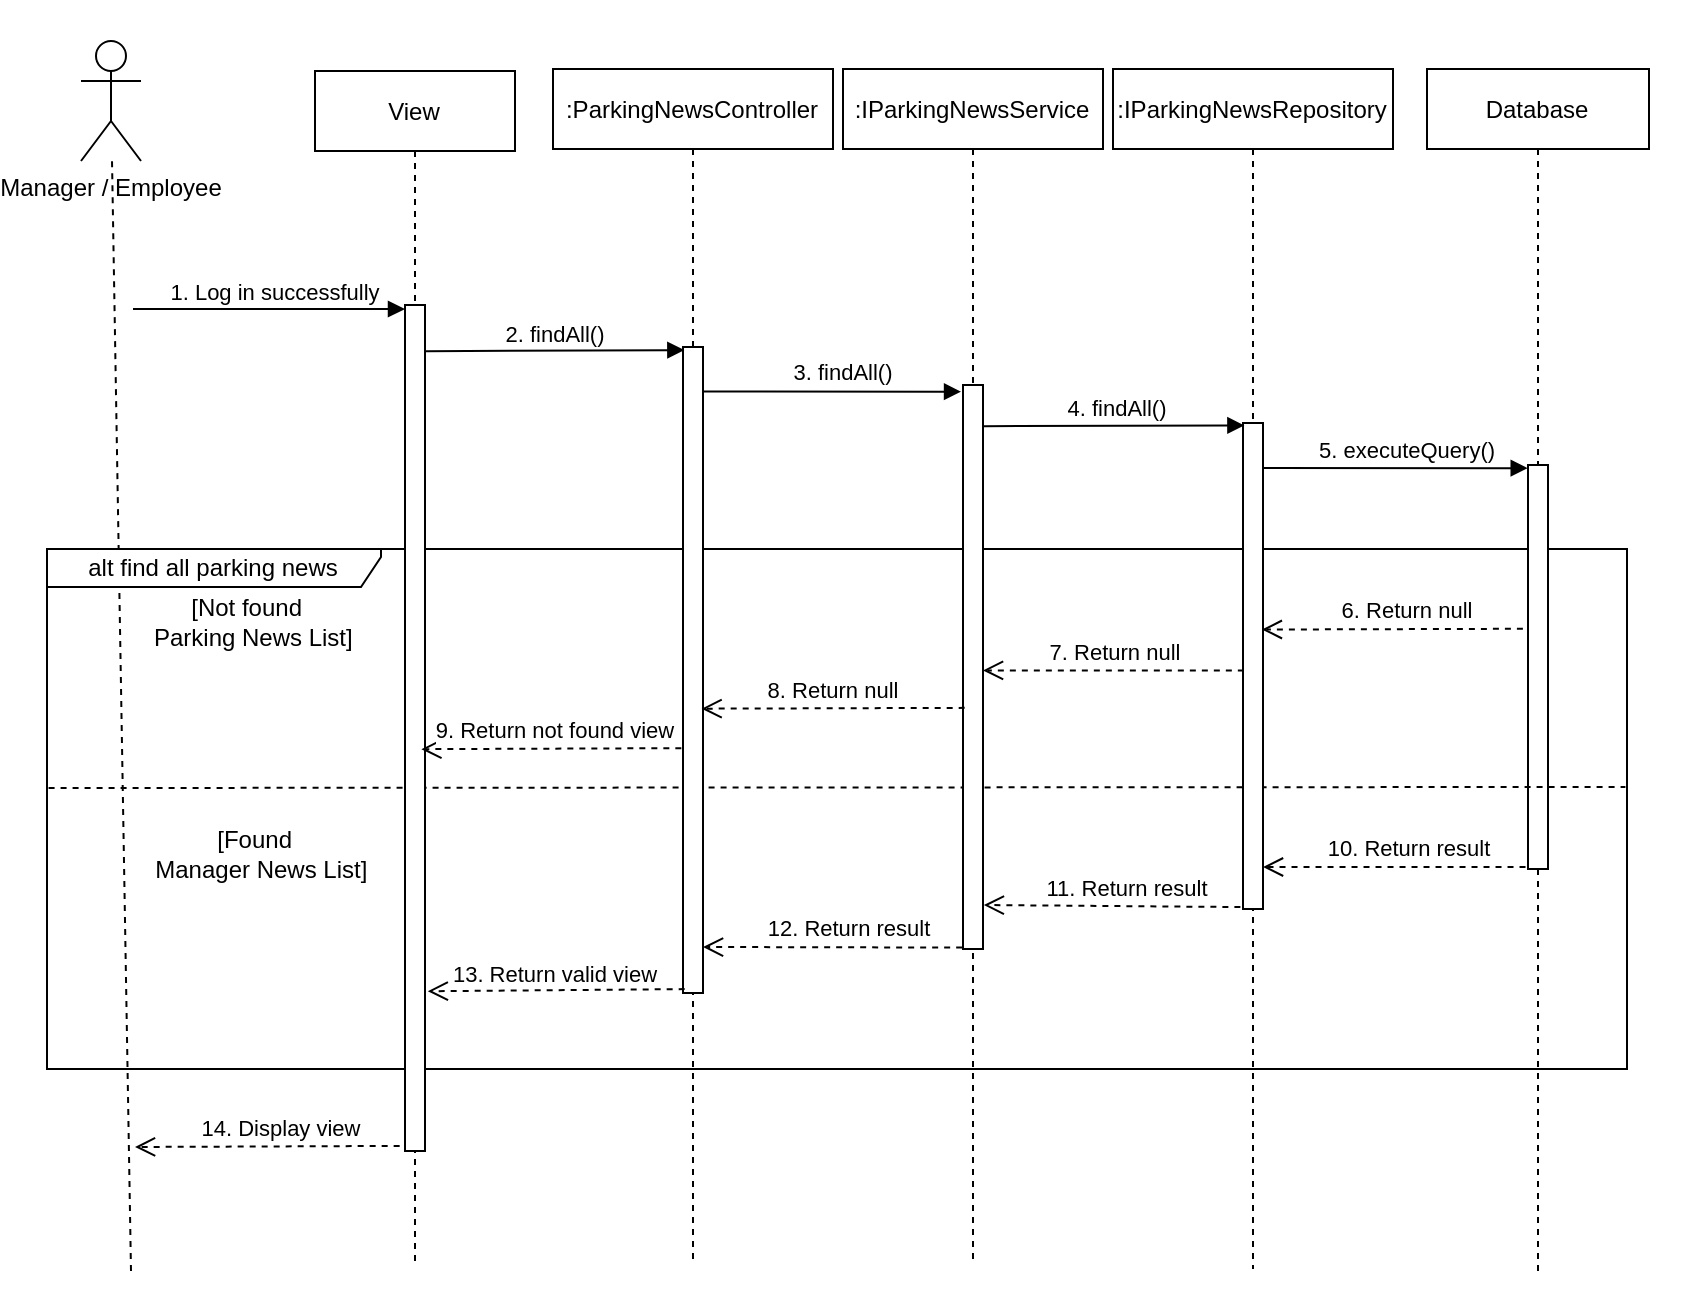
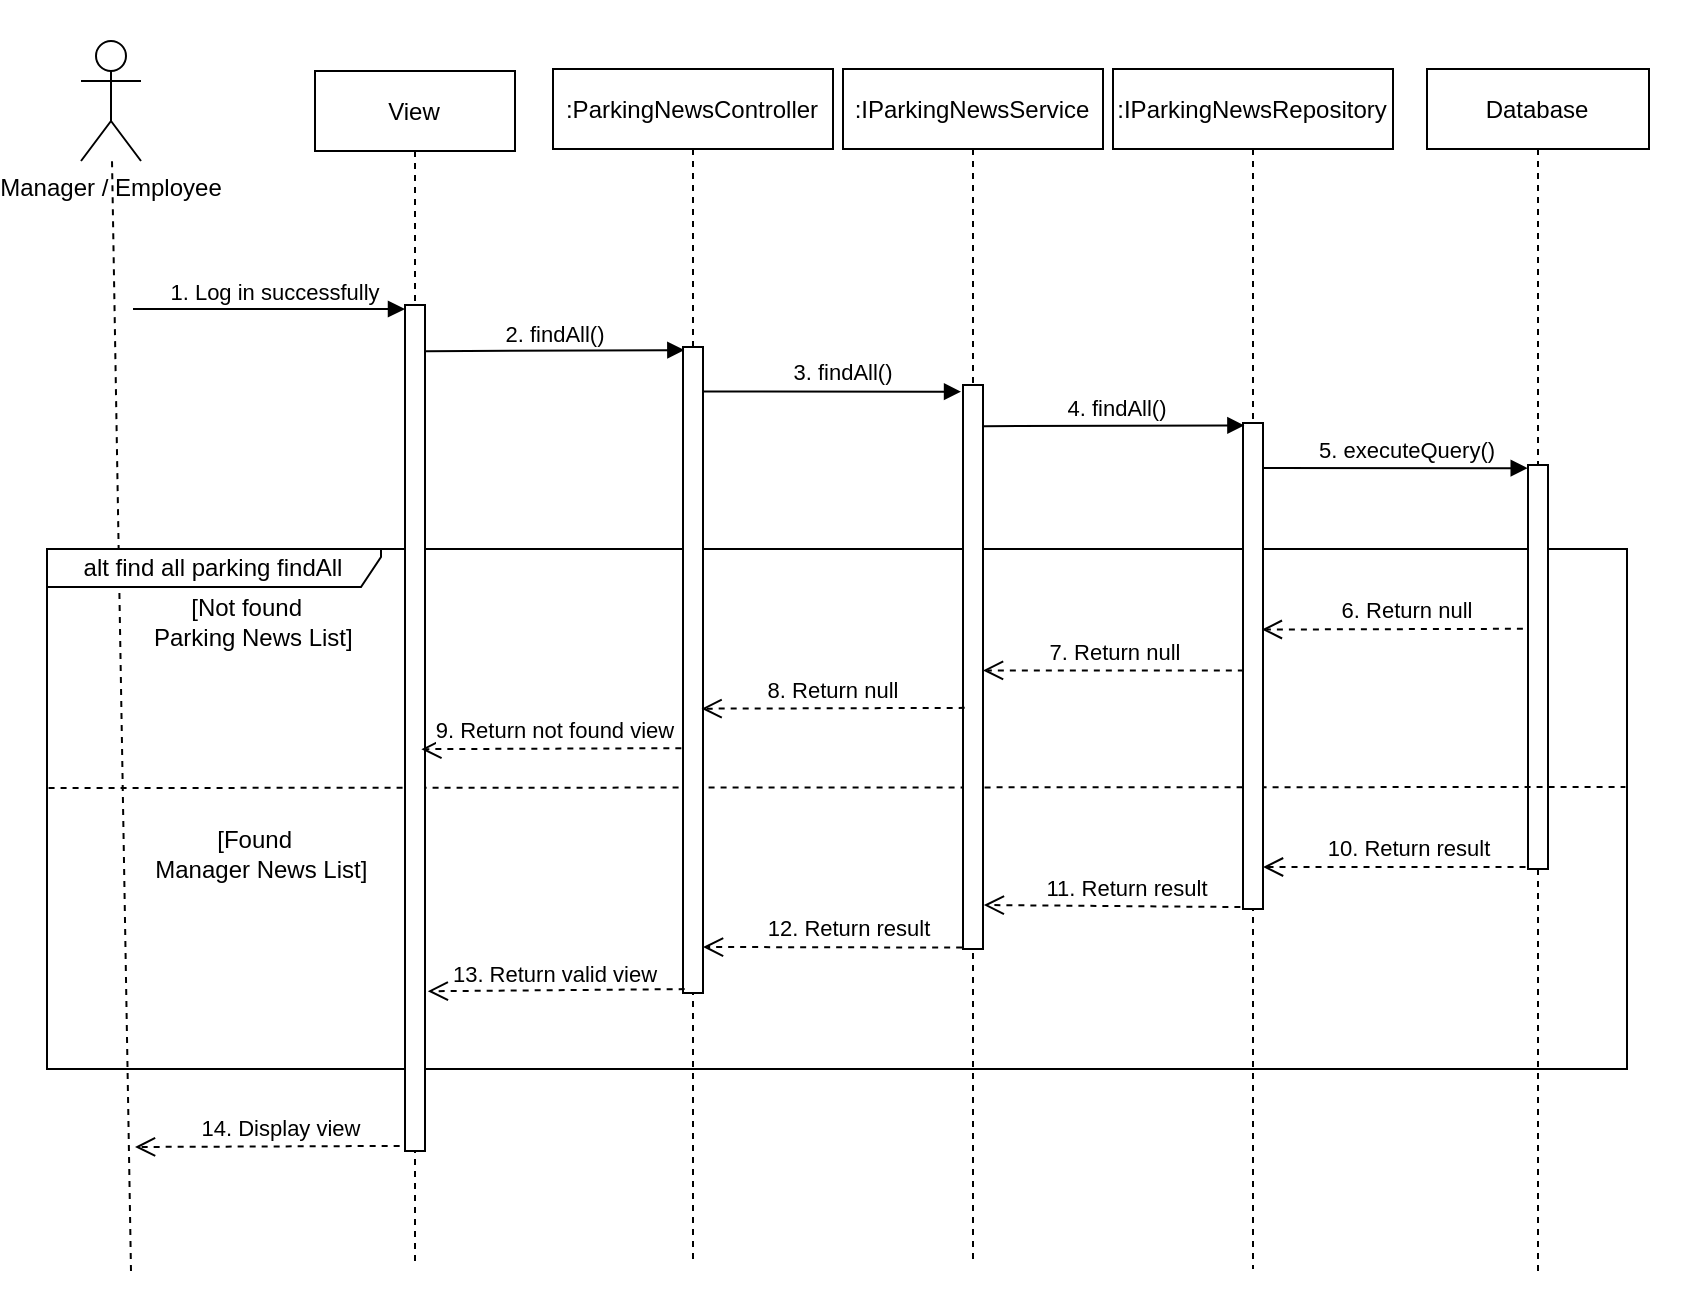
- <mxCell id="5" value="alt find all parking news" style="shape=umlFrame;whiteSpace=wrap;html=1;width=167;height=19;" parent="4" vertex="1"><mxGeometry x="-690" y="240" width="790" height="260" as="geometry" /></mxCell>
+ <mxCell id="5" value="alt find all parking findAll" style="shape=umlFrame;whiteSpace=wrap;html=1;width=167;height=19;" parent="4" vertex="1"><mxGeometry x="-690" y="240" width="790" height="260" as="geometry" /></mxCell>
